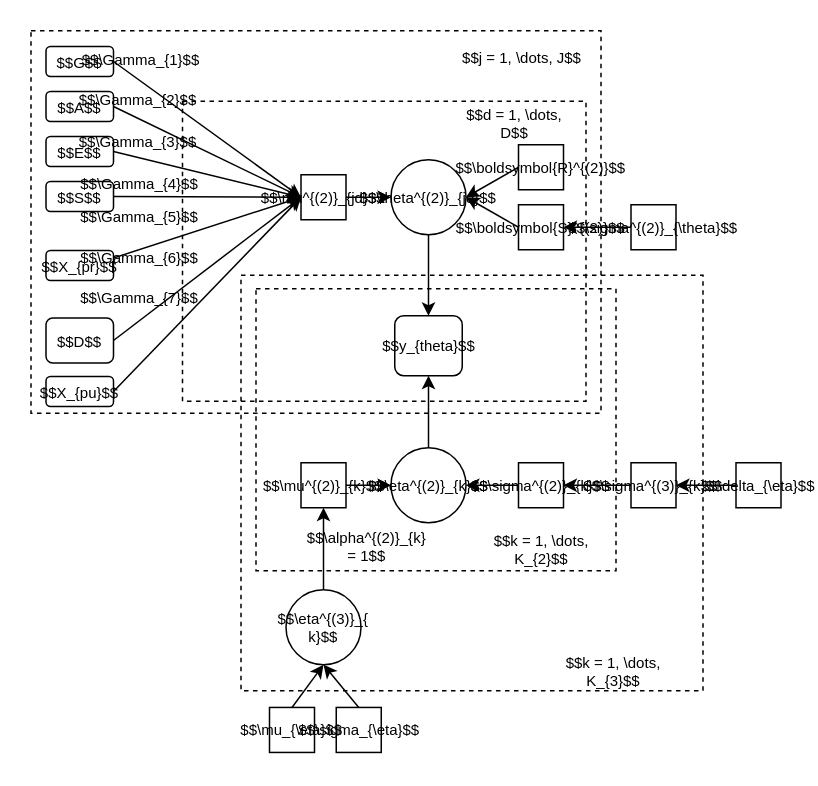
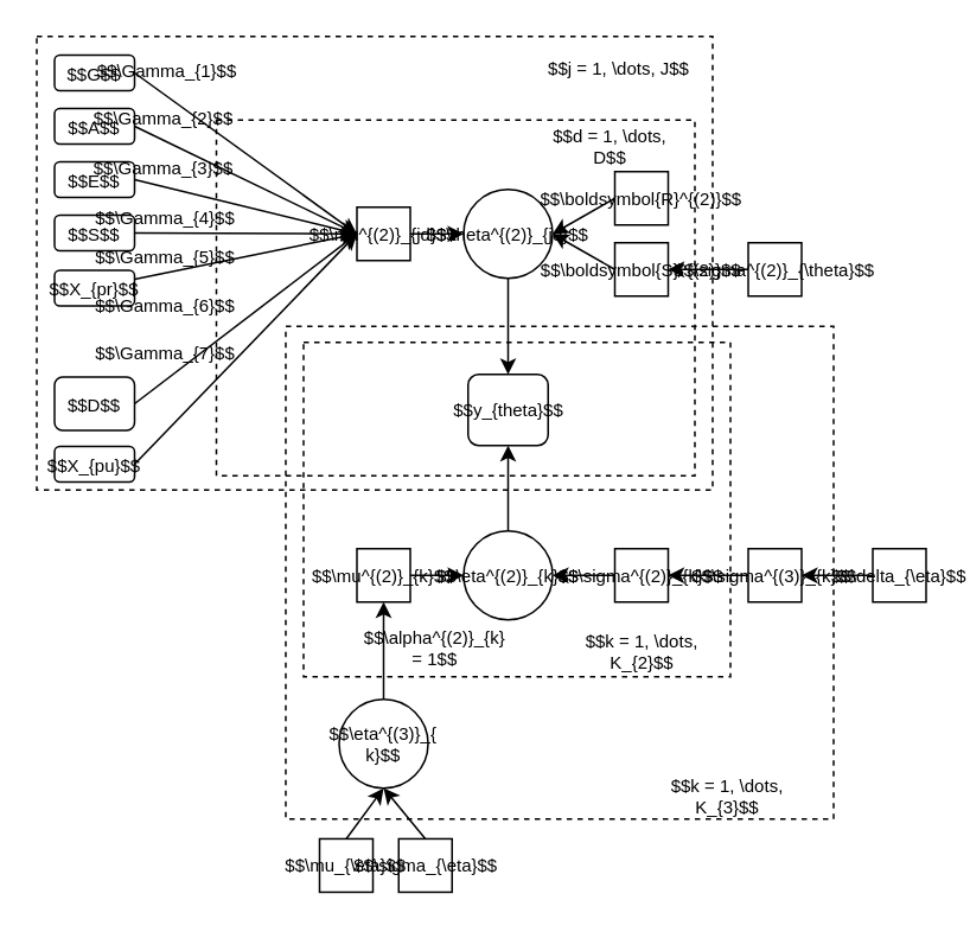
- <mxCell id="51" value="$$X_{pr}$$" style="rounded=1;whiteSpace=wrap;html=1;fontSize=10;fillColor=none;" parent="1" vertex="1"><mxGeometry x="30" y="166.5" width="45" height="20" as="geometry" /></mxCell>
+ <mxCell id="51" value="$$X_{pr}$$" style="rounded=1;whiteSpace=wrap;html=1;fontSize=10;fillColor=none;" parent="1" vertex="1"><mxGeometry x="30" y="151.5" width="45" height="20" as="geometry" /></mxCell>
